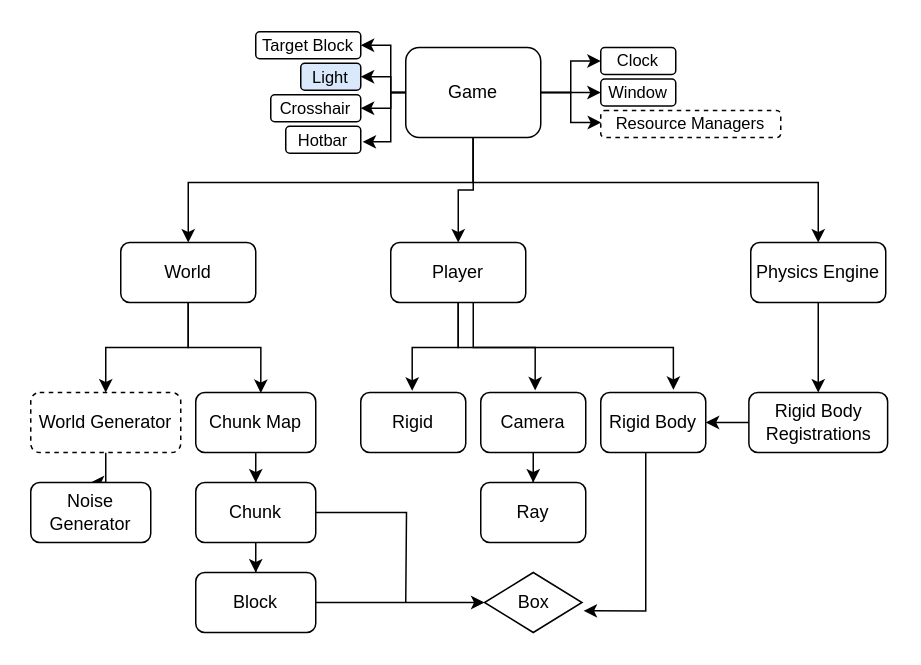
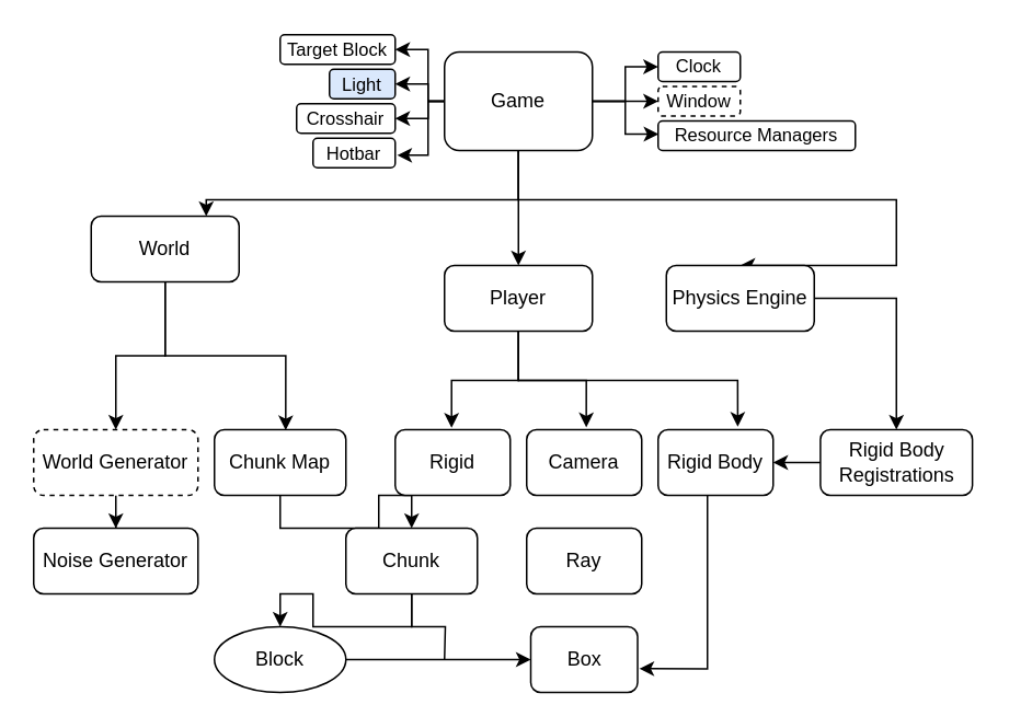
- <mxCell id="18" value="&lt;font style=&quot;font-size: 11px;&quot;&gt;Window&lt;/font&gt;" style="rounded=1;whiteSpace=wrap;html=1;" parent="1" vertex="1"><mxGeometry x="400" y="52" width="50" height="18" as="geometry" /></mxCell>
+ <mxCell id="18" value="&lt;font style=&quot;font-size: 11px;&quot;&gt;Window&lt;/font&gt;" style="rounded=1;whiteSpace=wrap;html=1;dashed=1;" parent="1" vertex="1"><mxGeometry x="400" y="52" width="50" height="18" as="geometry" /></mxCell>
- <mxCell id="32" value="&lt;span style=&quot;font-size: 11px;&quot;&gt;Resource Managers&lt;/span&gt;" style="rounded=1;whiteSpace=wrap;html=1;dashed=1;" parent="1" vertex="1"><mxGeometry x="400" y="73" width="120" height="18" as="geometry" /></mxCell>
+ <mxCell id="32" value="&lt;span style=&quot;font-size: 11px;&quot;&gt;Resource Managers&lt;/span&gt;" style="rounded=1;whiteSpace=wrap;html=1;" parent="1" vertex="1"><mxGeometry x="400" y="73" width="120" height="18" as="geometry" /></mxCell>
- <mxCell id="12" value="World" style="rounded=1;whiteSpace=wrap;html=1;" parent="1" vertex="1"><mxGeometry x="80" y="161" width="90" height="40" as="geometry" /></mxCell>
+ <mxCell id="12" value="World" style="rounded=1;whiteSpace=wrap;html=1;" parent="1" vertex="1"><mxGeometry x="55" y="131" width="90" height="40" as="geometry" /></mxCell>
- <mxCell id="17" value="Player" style="rounded=1;whiteSpace=wrap;html=1;" parent="1" vertex="1"><mxGeometry x="260" y="161" width="90" height="40" as="geometry" /></mxCell>
+ <mxCell id="17" value="Player" style="rounded=1;whiteSpace=wrap;html=1;" parent="1" vertex="1"><mxGeometry x="270" y="161" width="90" height="40" as="geometry" /></mxCell>
- <mxCell id="14" value="Physics Engine" style="rounded=1;whiteSpace=wrap;html=1;" parent="1" vertex="1"><mxGeometry x="500" y="161" width="90" height="40" as="geometry" /></mxCell>
+ <mxCell id="14" value="Physics Engine" style="rounded=1;whiteSpace=wrap;html=1;" parent="1" vertex="1"><mxGeometry x="405" y="161" width="90" height="40" as="geometry" /></mxCell>
- <mxCell id="23" style="edgeStyle=orthogonalEdgeStyle;rounded=0;orthogonalLoop=1;jettySize=auto;html=1;entryX=0.5;entryY=0;entryDx=0;entryDy=0;" parent="1" source="24" target="40" edge="1"><mxGeometry relative="1" as="geometry" /></mxCell>
- <mxCell id="34" value="Noise Generator" style="rounded=1;whiteSpace=wrap;html=1;" parent="1" vertex="1"><mxGeometry x="20" y="321" width="80" height="40" as="geometry" /></mxCell>
+ <mxCell id="34" value="Noise Generator" style="rounded=1;whiteSpace=wrap;html=1;" parent="1" vertex="1"><mxGeometry x="20" y="321" width="100" height="40" as="geometry" /></mxCell>
- <mxCell id="37" value="Chunk" style="rounded=1;whiteSpace=wrap;html=1;" parent="1" vertex="1"><mxGeometry x="130" y="321" width="80" height="40" as="geometry" /></mxCell>
+ <mxCell id="37" value="Chunk" style="rounded=1;whiteSpace=wrap;html=1;" parent="1" vertex="1"><mxGeometry x="210" y="321" width="80" height="40" as="geometry" /></mxCell>
- <mxCell id="39" value="Block" style="rounded=1;whiteSpace=wrap;html=1;" parent="1" vertex="1"><mxGeometry x="130" y="381" width="80" height="40" as="geometry" /></mxCell>
+ <mxCell id="39" value="Block" style="ellipse;whiteSpace=wrap;html=1;" parent="1" vertex="1"><mxGeometry x="130" y="381" width="80" height="40" as="geometry" /></mxCell>
- <mxCell id="41" value="Box" style="rhombus;whiteSpace=wrap;html=1;" parent="1" vertex="1"><mxGeometry x="322.5" y="381" width="65" height="40" as="geometry" /></mxCell>
+ <mxCell id="41" value="Box" style="rounded=1;whiteSpace=wrap;html=1;" parent="1" vertex="1"><mxGeometry x="322.5" y="381" width="65" height="40" as="geometry" /></mxCell>
